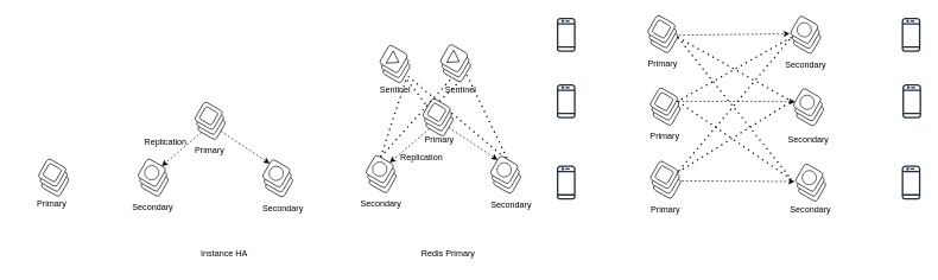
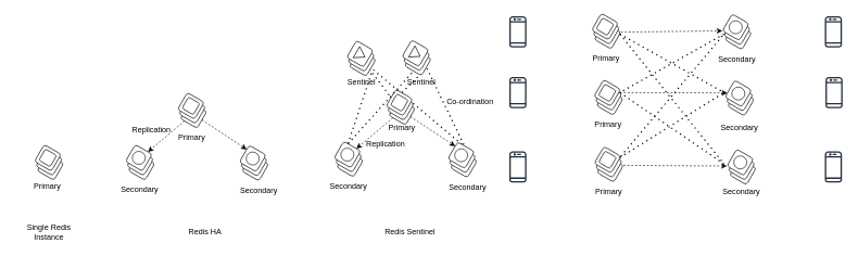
+ <mxCell id="70" value="Co-ordination" style="text;html=1;strokeColor=none;fillColor=none;align=center;verticalAlign=middle;whiteSpace=wrap;rounded=0;" vertex="1" parent="1"><mxGeometry x="660.98" y="142" width="119.51" height="30" as="geometry" /></mxCell>
+ <mxCell id="22" value="Single Redis Instance" style="text;html=1;strokeColor=none;fillColor=none;align=center;verticalAlign=middle;whiteSpace=wrap;rounded=0;" vertex="1" parent="1"><mxGeometry x="20.99" y="342" width="105" height="30" as="geometry" /></mxCell>
- <mxCell id="39" value="Instance HA" style="text;html=1;strokeColor=none;fillColor=none;align=center;verticalAlign=middle;whiteSpace=wrap;rounded=0;" vertex="1" parent="1"><mxGeometry x="261" y="342" width="105" height="30" as="geometry" /></mxCell>
+ <mxCell id="39" value="Redis HA" style="text;html=1;strokeColor=none;fillColor=none;align=center;verticalAlign=middle;whiteSpace=wrap;rounded=0;" vertex="1" parent="1"><mxGeometry x="261" y="342" width="105" height="30" as="geometry" /></mxCell>
- <mxCell id="68" value="Redis Primary" style="text;html=1;strokeColor=none;fillColor=none;align=center;verticalAlign=middle;whiteSpace=wrap;rounded=0;" vertex="1" parent="1"><mxGeometry x="575.98" y="342" width="105" height="30" as="geometry" /></mxCell>
+ <mxCell id="68" value="Redis Sentinel" style="text;html=1;strokeColor=none;fillColor=none;align=center;verticalAlign=middle;whiteSpace=wrap;rounded=0;" vertex="1" parent="1"><mxGeometry x="575.98" y="342" width="105" height="30" as="geometry" /></mxCell>
